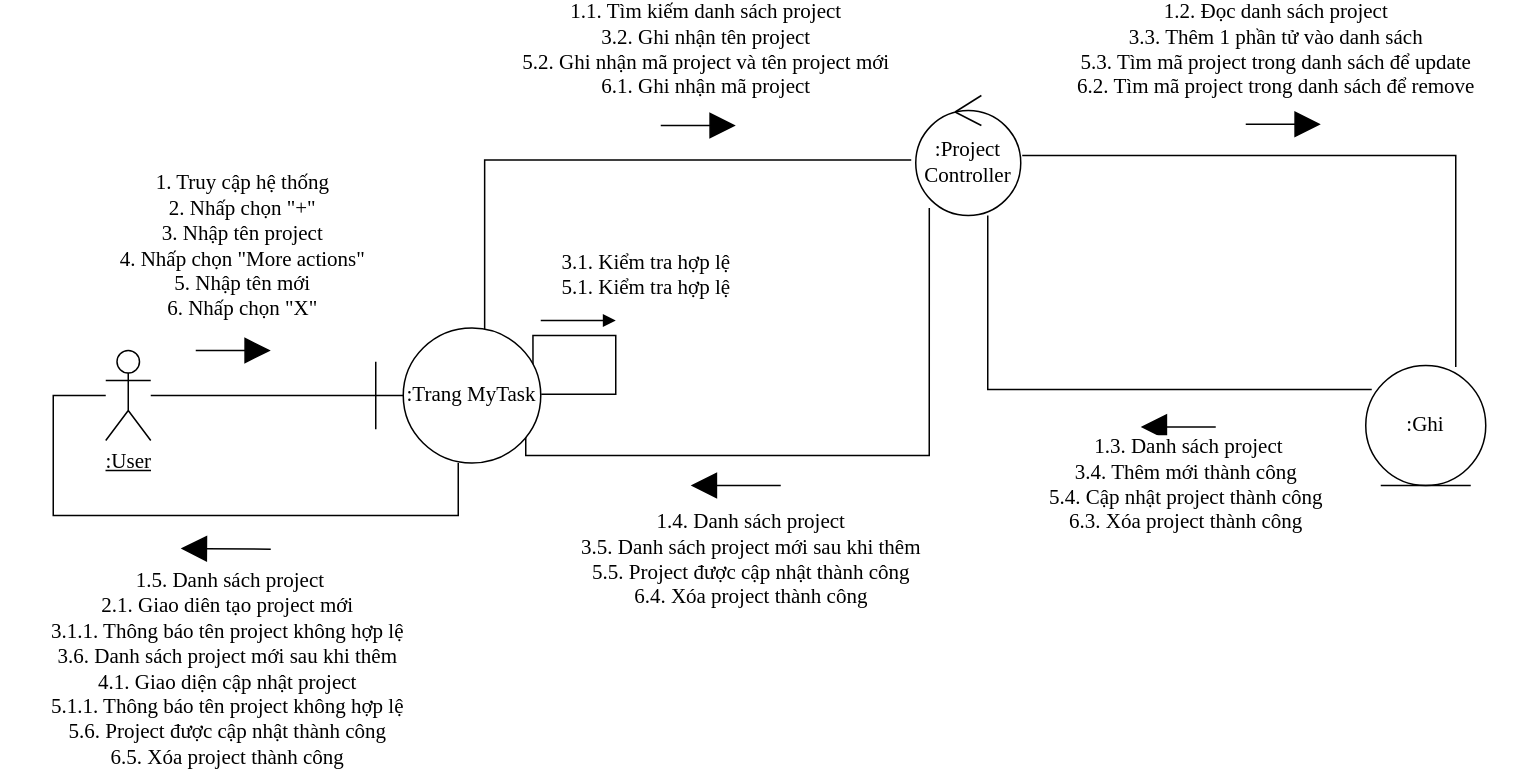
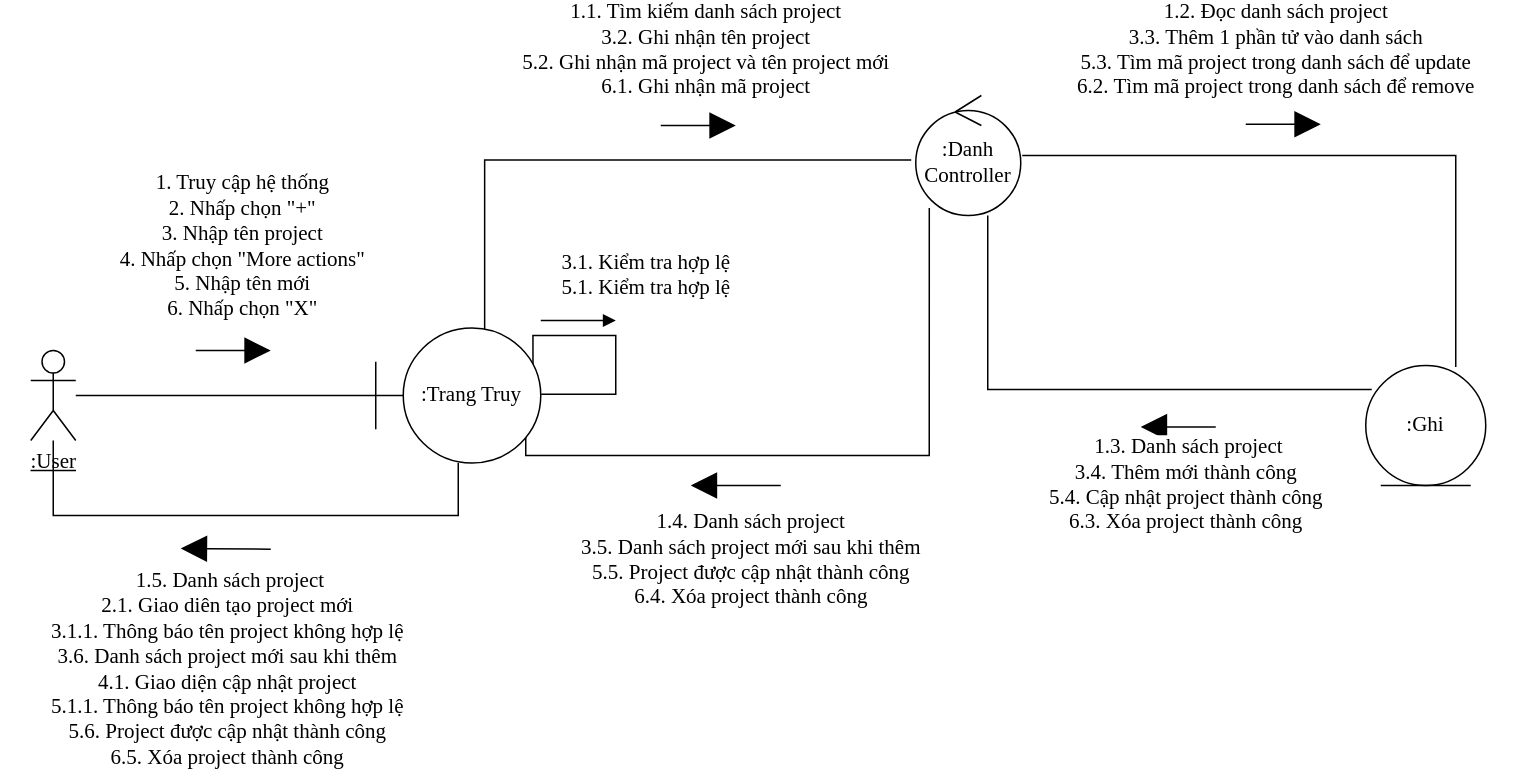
- <mxCell id="21" value="&lt;div style=&quot;font-size: 14px;&quot;&gt;:Project&lt;/div&gt;&lt;div style=&quot;font-size: 14px;&quot;&gt;Controller&lt;br style=&quot;font-size: 14px;&quot;&gt;&lt;/div&gt;" style="ellipse;shape=umlControl;whiteSpace=wrap;html=1;fontFamily=Verdana;fontSize=14;" parent="1" vertex="1"><mxGeometry x="610" y="20" width="70" height="80" as="geometry" /></mxCell>
+ <mxCell id="21" value="&lt;div style=&quot;font-size: 14px;&quot;&gt;:Danh&lt;/div&gt;&lt;div style=&quot;font-size: 14px;&quot;&gt;Controller&lt;br style=&quot;font-size: 14px;&quot;&gt;&lt;/div&gt;" style="ellipse;shape=umlControl;whiteSpace=wrap;html=1;fontFamily=Verdana;fontSize=14;" parent="1" vertex="1"><mxGeometry x="610" y="20" width="70" height="80" as="geometry" /></mxCell>
- <mxCell id="3" value="&lt;u style=&quot;font-size: 14px;&quot;&gt;:User&lt;/u&gt;" style="shape=umlActor;verticalLabelPosition=bottom;verticalAlign=top;html=1;fontSize=14;fontFamily=Verdana;" parent="1" vertex="1"><mxGeometry x="70" y="190" width="30" height="60" as="geometry" /></mxCell>
+ <mxCell id="3" value="&lt;u style=&quot;font-size: 14px;&quot;&gt;:User&lt;/u&gt;" style="shape=umlActor;verticalLabelPosition=bottom;verticalAlign=top;html=1;fontSize=14;fontFamily=Verdana;" parent="1" vertex="1"><mxGeometry x="20" y="190" width="30" height="60" as="geometry" /></mxCell>
- <mxCell id="8" value="&lt;span style=&quot;font-size: 14px;&quot;&gt;:Trang MyTask&lt;/span&gt;" style="shape=umlBoundary;whiteSpace=wrap;html=1;fontSize=14;fontFamily=Verdana;" parent="1" vertex="1"><mxGeometry x="250" y="175" width="110" height="90" as="geometry" /></mxCell>
+ <mxCell id="8" value="&lt;span style=&quot;font-size: 14px;&quot;&gt;:Trang Truy&lt;/span&gt;" style="shape=umlBoundary;whiteSpace=wrap;html=1;fontSize=14;fontFamily=Verdana;" parent="1" vertex="1"><mxGeometry x="250" y="175" width="110" height="90" as="geometry" /></mxCell>
